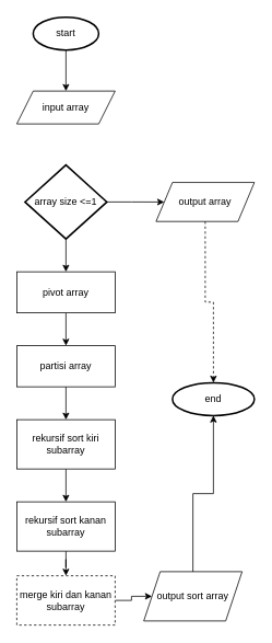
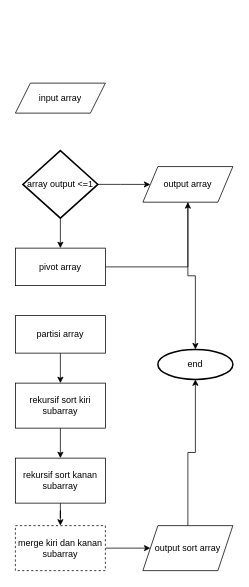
- <mxCell id="3" value="start" style="strokeWidth=2;html=1;shape=mxgraph.flowchart.start_1;whiteSpace=wrap;" vertex="1" parent="1"><mxGeometry x="40" y="20" width="80" height="40" as="geometry" /></mxCell>
- <mxCell id="2" style="edgeStyle=orthogonalEdgeStyle;rounded=0;orthogonalLoop=1;jettySize=auto;html=1;" edge="1" parent="1" source="3" target="4"><mxGeometry relative="1" as="geometry"><mxPoint x="80" y="120" as="targetPoint" /></mxGeometry></mxCell>
- <mxCell id="7" value="array size &amp;lt;=1" style="strokeWidth=2;html=1;shape=mxgraph.flowchart.decision;whiteSpace=wrap;" vertex="1" parent="1"><mxGeometry x="30" y="200" width="100" height="90" as="geometry" /></mxCell>
+ <mxCell id="7" value="array output &amp;lt;=1" style="strokeWidth=2;html=1;shape=mxgraph.flowchart.decision;whiteSpace=wrap;" vertex="1" parent="1"><mxGeometry x="30" y="200" width="100" height="90" as="geometry" /></mxCell>
- <mxCell id="10" style="edgeStyle=orthogonalEdgeStyle;rounded=0;orthogonalLoop=1;jettySize=auto;html=1;" edge="1" parent="1" source="11" target="13"><mxGeometry relative="1" as="geometry"><mxPoint x="80" y="440" as="targetPoint" /></mxGeometry></mxCell>
+ <mxCell id="10" style="edgeStyle=orthogonalEdgeStyle;rounded=0;orthogonalLoop=1;jettySize=auto;html=1;" edge="1" parent="1" source="11" target="9"><mxGeometry relative="1" as="geometry"><mxPoint x="80" y="440" as="targetPoint" /></mxGeometry></mxCell>
- <mxCell id="8" style="edgeStyle=orthogonalEdgeStyle;rounded=0;orthogonalLoop=1;jettySize=auto;html=1;entryX=0.5;entryY=0;entryDx=0;entryDy=0;entryPerimeter=0;dashed=1;" edge="1" parent="1" source="9" target="22"><mxGeometry relative="1" as="geometry" /></mxCell>
+ <mxCell id="8" style="edgeStyle=orthogonalEdgeStyle;rounded=0;orthogonalLoop=1;jettySize=auto;html=1;entryX=0.5;entryY=0;entryDx=0;entryDy=0;entryPerimeter=0;" edge="1" parent="1" source="9" target="22"><mxGeometry relative="1" as="geometry" /></mxCell>
- <mxCell id="21" value="output sort array" style="shape=parallelogram;perimeter=parallelogramPerimeter;whiteSpace=wrap;html=1;fixedSize=1;" vertex="1" parent="1"><mxGeometry x="175" y="695" width="120" height="60" as="geometry" /></mxCell>
+ <mxCell id="21" value="output sort array" style="shape=parallelogram;perimeter=parallelogramPerimeter;whiteSpace=wrap;html=1;fixedSize=1;" vertex="1" parent="1"><mxGeometry x="190" y="700" width="120" height="60" as="geometry" /></mxCell>
